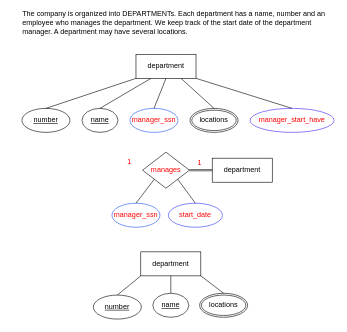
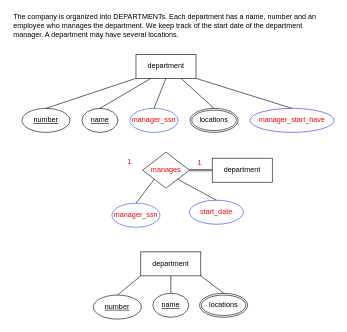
- <mxCell id="2" value="&lt;div&gt;The company is organized into DEPARTMENTs. Each department has a name, number and an employee who manages the department. We keep track of the start date of the department manager. A department may have several locations.&lt;/div&gt;&lt;div&gt;&lt;br&gt;&lt;/div&gt;" style="text;html=1;strokeColor=none;fillColor=none;align=left;verticalAlign=middle;whiteSpace=wrap;rounded=0;" parent="1" vertex="1"><mxGeometry x="35" y="15" width="516" height="58" as="geometry" /></mxCell>
+ <mxCell id="2" value="&lt;div&gt;The company is organized into DEPARTMENTs. Each department has a name, number and an employee who manages the department. We keep track of the start date of the department manager. A department may have several locations.&lt;/div&gt;&lt;div&gt;&lt;br&gt;&lt;/div&gt;" style="text;html=1;strokeColor=none;fillColor=none;align=left;verticalAlign=middle;whiteSpace=wrap;rounded=0;" parent="1" vertex="1"><mxGeometry x="20" y="20" width="516" height="58" as="geometry" /></mxCell>
- <mxCell id="20" value="start_date" style="ellipse;whiteSpace=wrap;html=1;align=center;fontColor=#ff0000;strokeColor=#2b39f7;" parent="1" vertex="1"><mxGeometry x="280" y="338" width="90" height="40" as="geometry" /></mxCell>
+ <mxCell id="20" value="start_date" style="ellipse;whiteSpace=wrap;html=1;align=center;fontColor=#ff0000;strokeColor=#2b39f7;" parent="1" vertex="1"><mxGeometry x="315" y="333" width="90" height="40" as="geometry" /></mxCell>
